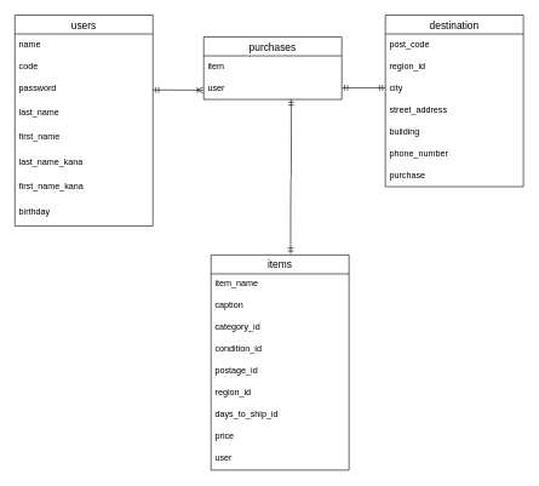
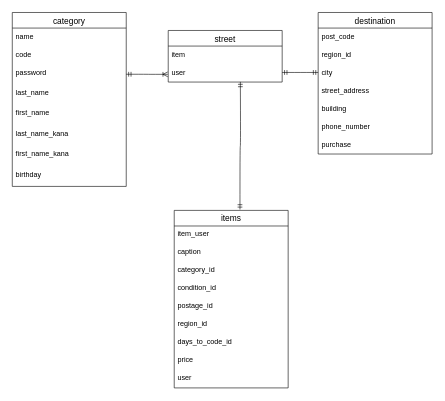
- <mxCell id="2" value="users" style="swimlane;fontStyle=0;childLayout=stackLayout;horizontal=1;startSize=26;horizontalStack=0;resizeParent=1;resizeParentMax=0;resizeLast=0;collapsible=1;marginBottom=0;align=center;fontSize=14;" vertex="1" parent="1"><mxGeometry x="20" y="20" width="190" height="290" as="geometry" /></mxCell>
+ <mxCell id="2" value="category" style="swimlane;fontStyle=0;childLayout=stackLayout;horizontal=1;startSize=26;horizontalStack=0;resizeParent=1;resizeParentMax=0;resizeLast=0;collapsible=1;marginBottom=0;align=center;fontSize=14;" vertex="1" parent="1"><mxGeometry x="20" y="20" width="190" height="290" as="geometry" /></mxCell>
- <mxCell id="30" value="purchases" style="swimlane;fontStyle=0;childLayout=stackLayout;horizontal=1;startSize=26;horizontalStack=0;resizeParent=1;resizeParentMax=0;resizeLast=0;collapsible=1;marginBottom=0;align=center;fontSize=14;" vertex="1" parent="1"><mxGeometry x="280" y="50" width="190" height="86" as="geometry" /></mxCell>
+ <mxCell id="30" value="street" style="swimlane;fontStyle=0;childLayout=stackLayout;horizontal=1;startSize=26;horizontalStack=0;resizeParent=1;resizeParentMax=0;resizeLast=0;collapsible=1;marginBottom=0;align=center;fontSize=14;" vertex="1" parent="1"><mxGeometry x="280" y="50" width="190" height="86" as="geometry" /></mxCell>
- <mxCell id="12" value="item_name" style="text;strokeColor=none;fillColor=none;spacingLeft=4;spacingRight=4;overflow=hidden;rotatable=0;points=[[0,0.5],[1,0.5]];portConstraint=eastwest;fontSize=12;" vertex="1" parent="11"><mxGeometry y="26" width="190" height="30" as="geometry" /></mxCell>
+ <mxCell id="12" value="item_user" style="text;strokeColor=none;fillColor=none;spacingLeft=4;spacingRight=4;overflow=hidden;rotatable=0;points=[[0,0.5],[1,0.5]];portConstraint=eastwest;fontSize=12;" vertex="1" parent="11"><mxGeometry y="26" width="190" height="30" as="geometry" /></mxCell>
- <mxCell id="18" value="days_to_ship_id" style="text;strokeColor=none;fillColor=none;spacingLeft=4;spacingRight=4;overflow=hidden;rotatable=0;points=[[0,0.5],[1,0.5]];portConstraint=eastwest;fontSize=12;" vertex="1" parent="11"><mxGeometry y="206" width="190" height="30" as="geometry" /></mxCell>
+ <mxCell id="18" value="days_to_code_id" style="text;strokeColor=none;fillColor=none;spacingLeft=4;spacingRight=4;overflow=hidden;rotatable=0;points=[[0,0.5],[1,0.5]];portConstraint=eastwest;fontSize=12;" vertex="1" parent="11"><mxGeometry y="206" width="190" height="30" as="geometry" /></mxCell>
